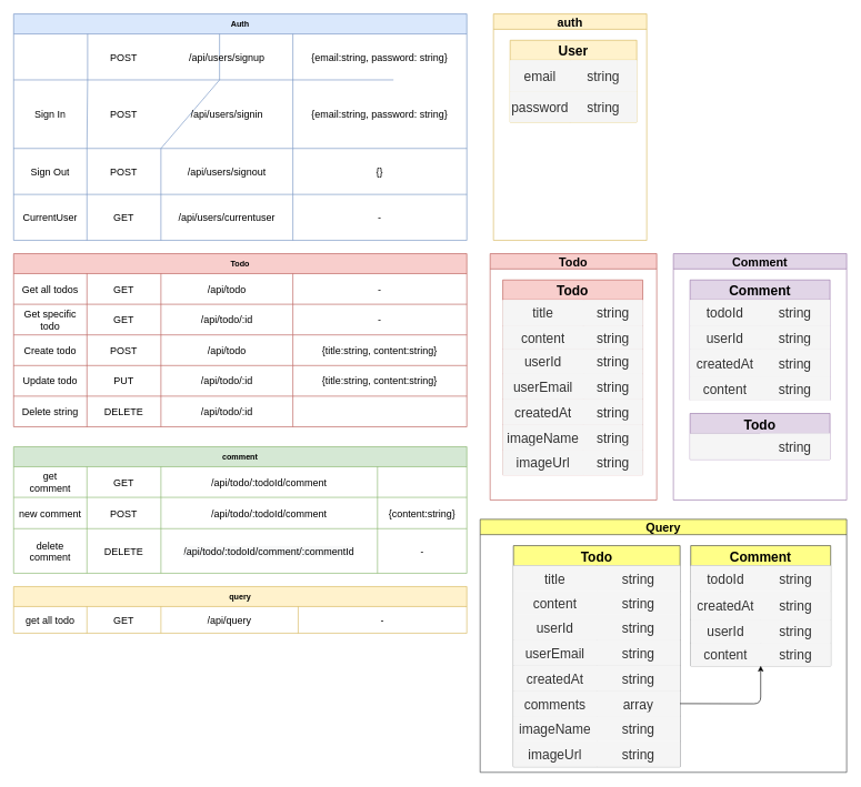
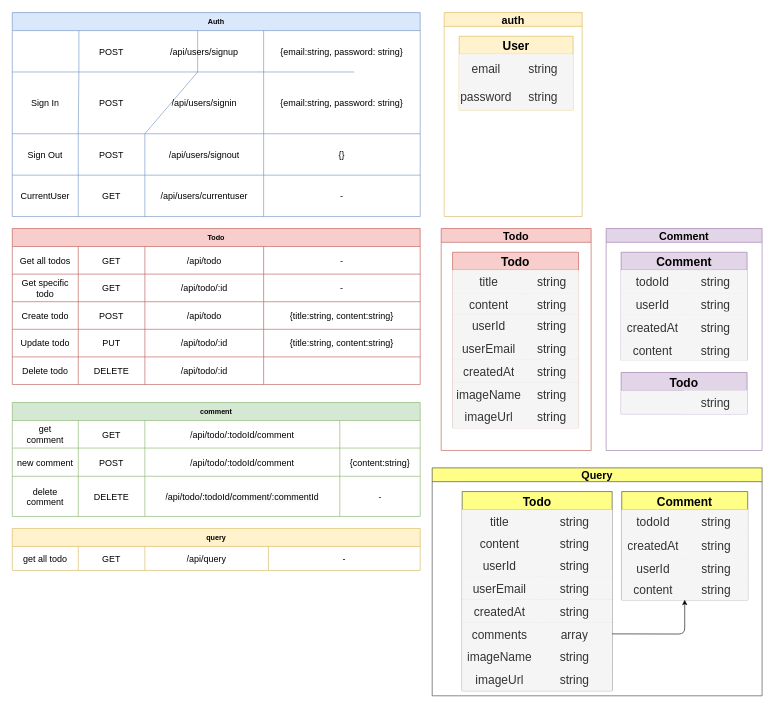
- <mxCell id="44" value="Delete string" style="shape=partialRectangle;html=1;whiteSpace=wrap;connectable=0;fillColor=none;top=0;left=0;bottom=0;right=0;overflow=hidden;pointerEvents=1;fontSize=15;" parent="43" vertex="1"><mxGeometry width="110" height="46" as="geometry"><mxRectangle width="110" height="46" as="alternateBounds" /></mxGeometry></mxCell>
+ <mxCell id="44" value="Delete todo" style="shape=partialRectangle;html=1;whiteSpace=wrap;connectable=0;fillColor=none;top=0;left=0;bottom=0;right=0;overflow=hidden;pointerEvents=1;fontSize=15;" parent="43" vertex="1"><mxGeometry width="110" height="46" as="geometry"><mxRectangle width="110" height="46" as="alternateBounds" /></mxGeometry></mxCell>
